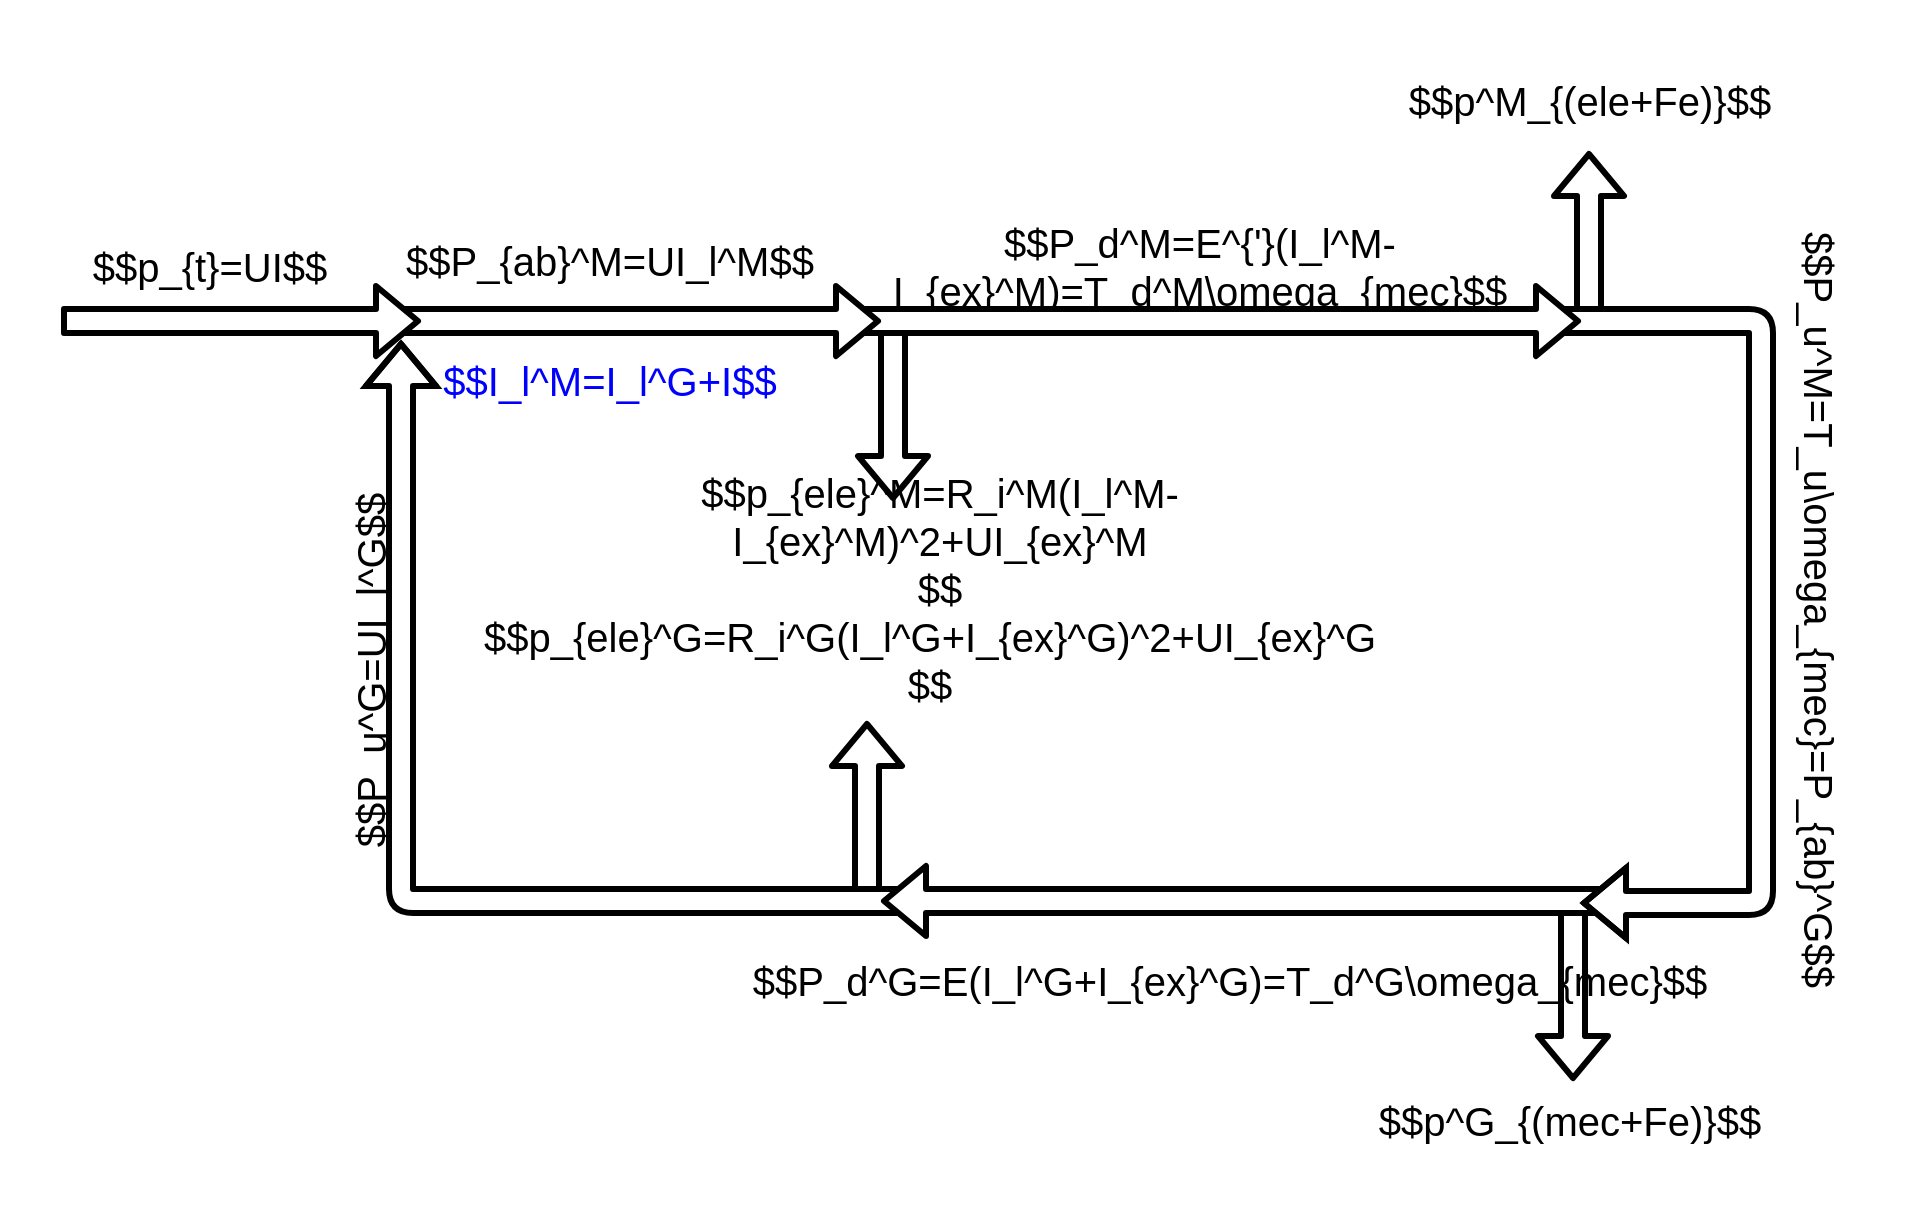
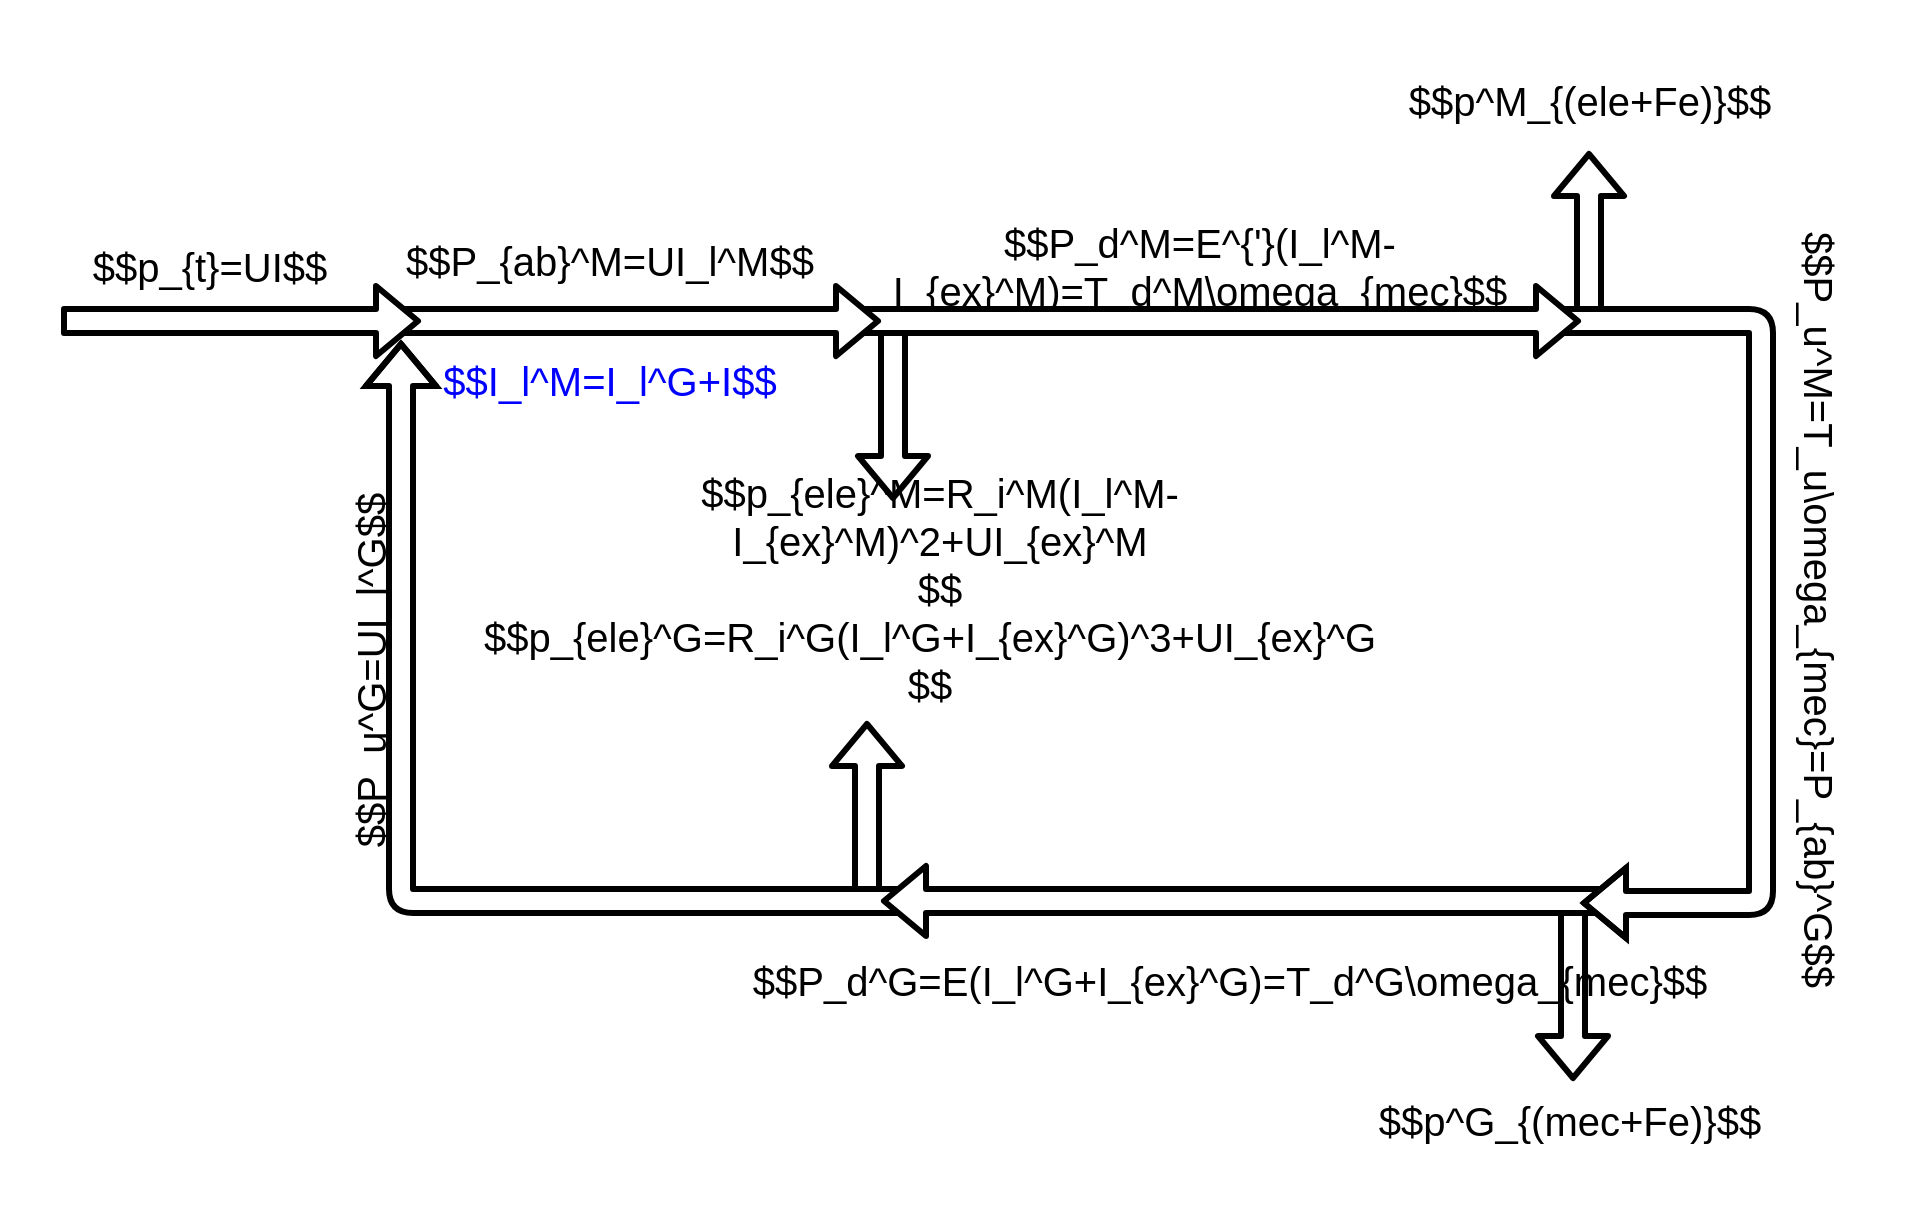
- <mxCell id="11" value="$$p_{ele}^G=R_i^G(I_l^G+I_{ex}^G)^2+UI_{ex}^G&lt;br&gt;$$" style="text;html=1;strokeColor=none;fillColor=none;align=center;verticalAlign=middle;whiteSpace=wrap;rounded=0;fontSize=20;direction=east;horizontal=1;" parent="1" vertex="1"><mxGeometry x="290" y="300" width="350" height="60" as="geometry" /></mxCell>
+ <mxCell id="11" value="$$p_{ele}^G=R_i^G(I_l^G+I_{ex}^G)^3+UI_{ex}^G&lt;br&gt;$$" style="text;html=1;strokeColor=none;fillColor=none;align=center;verticalAlign=middle;whiteSpace=wrap;rounded=0;fontSize=20;direction=east;horizontal=1;" parent="1" vertex="1"><mxGeometry x="290" y="300" width="350" height="60" as="geometry" /></mxCell>
